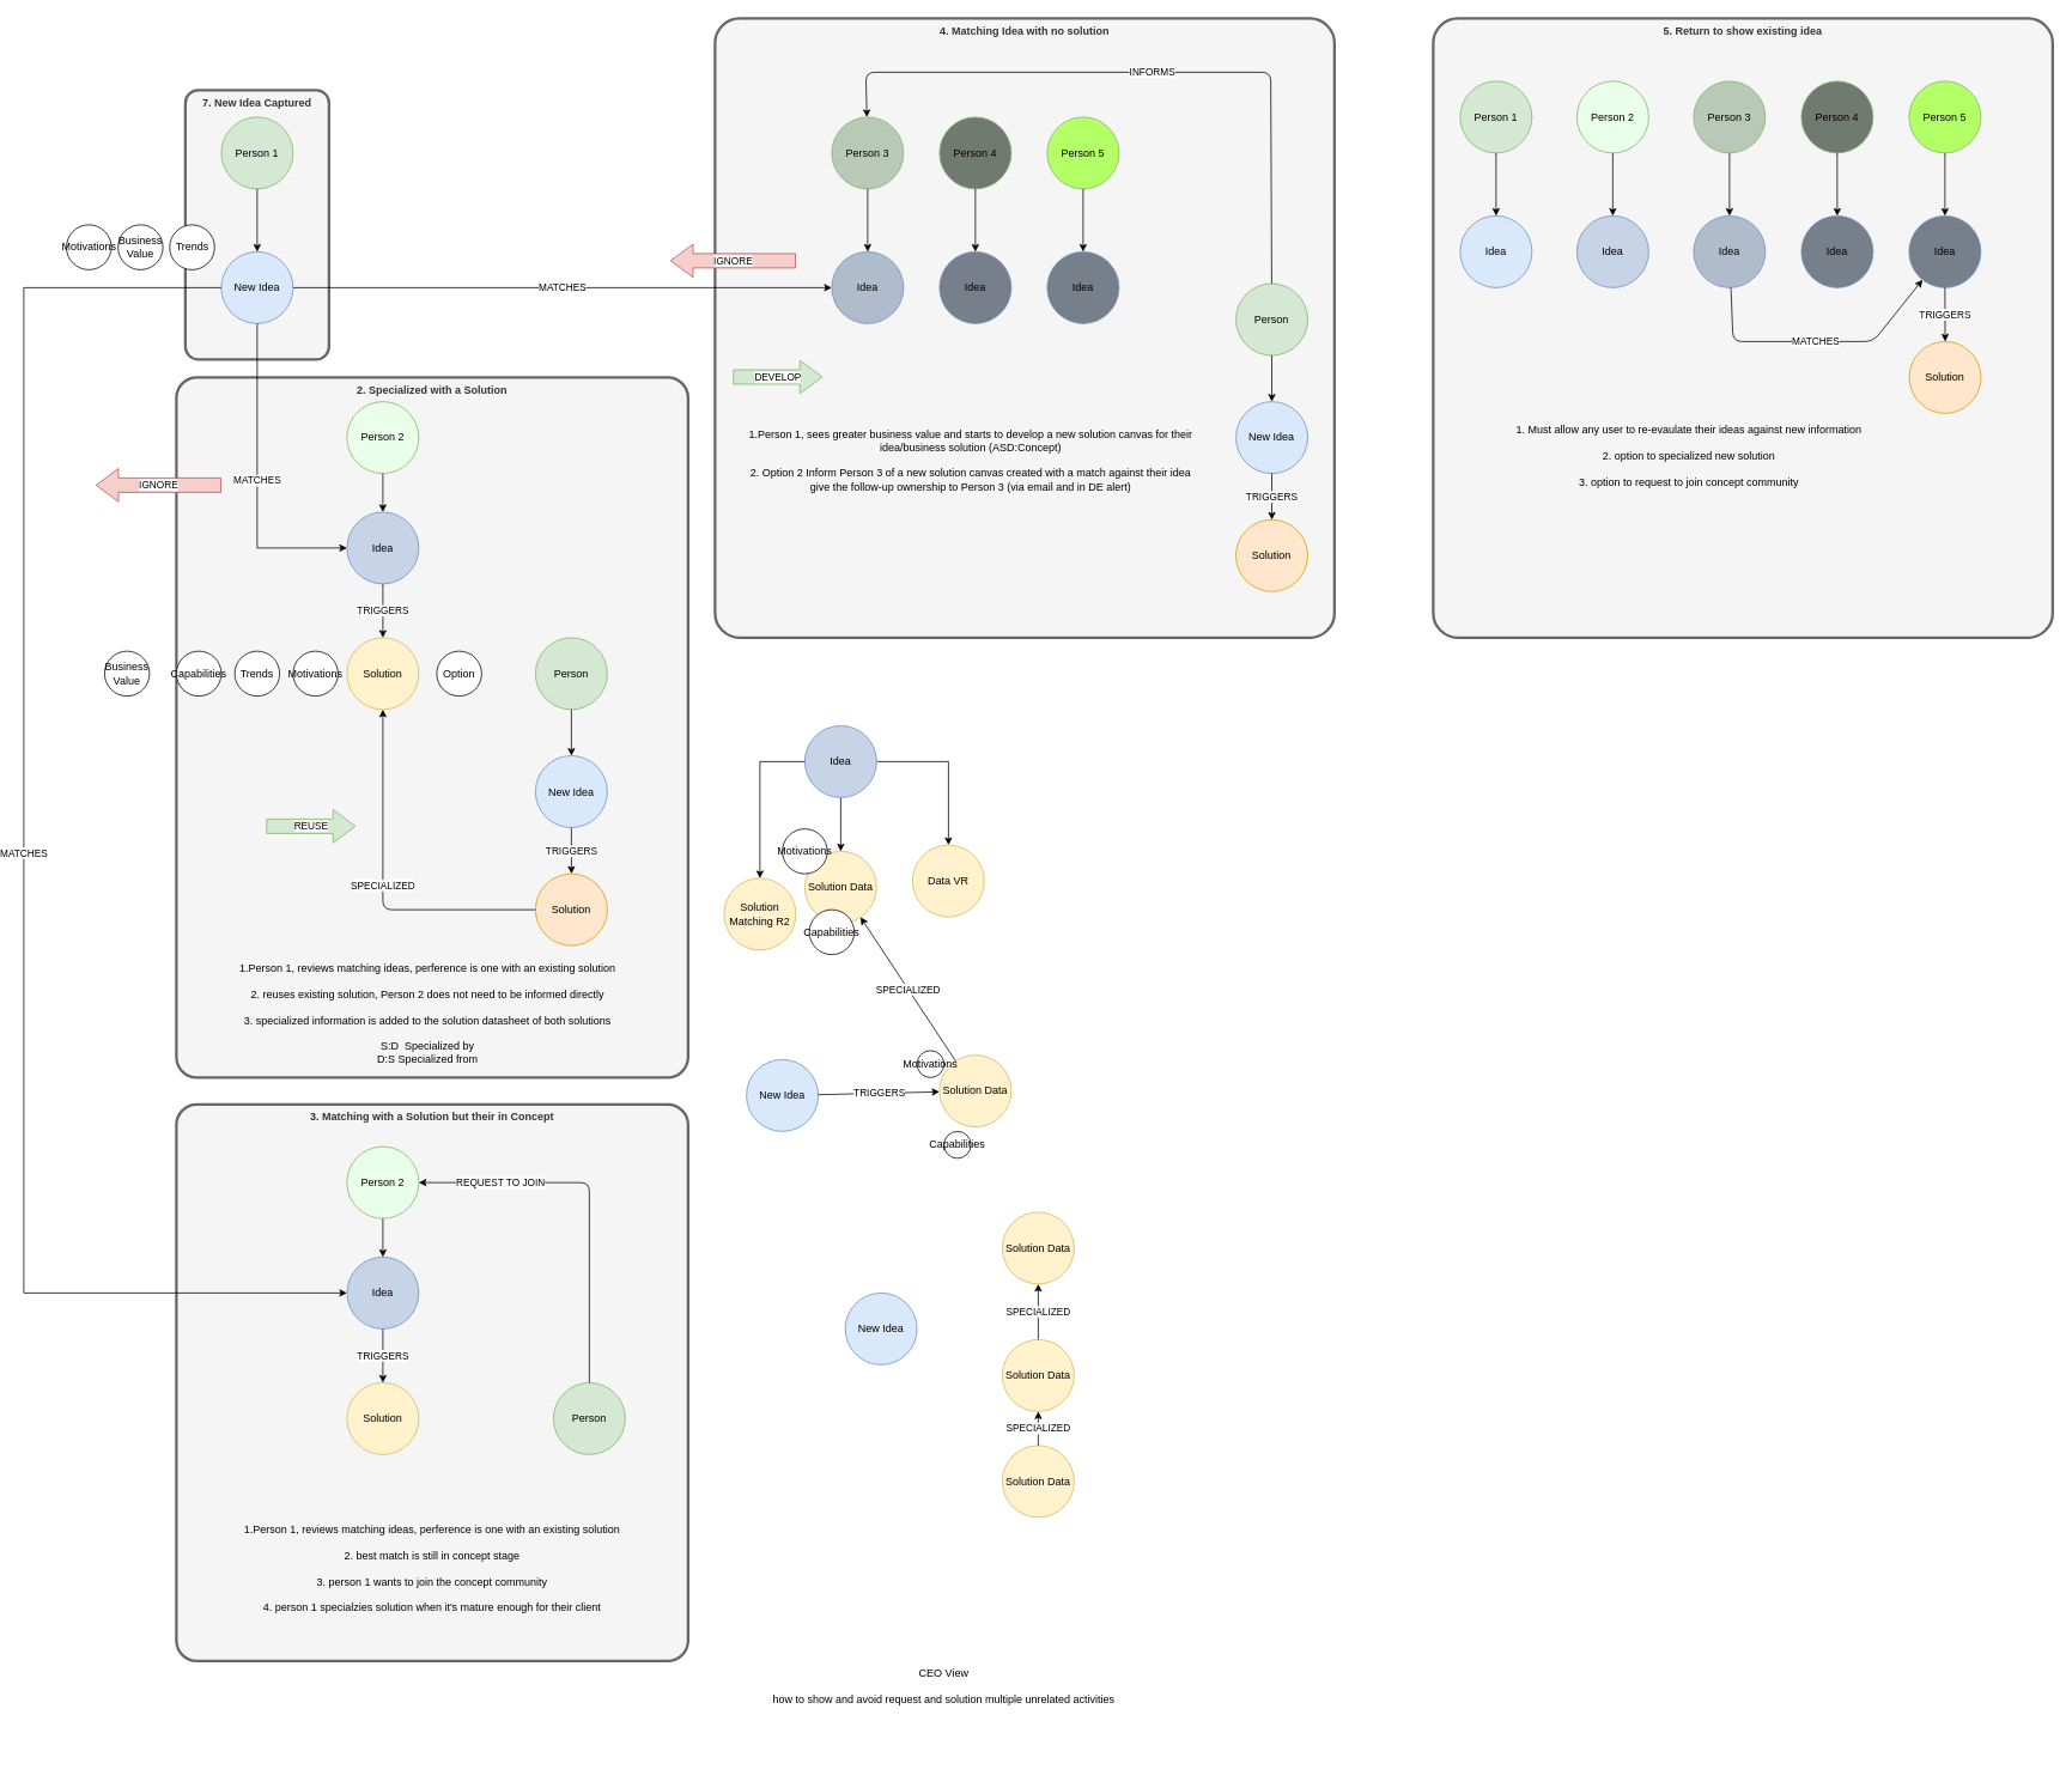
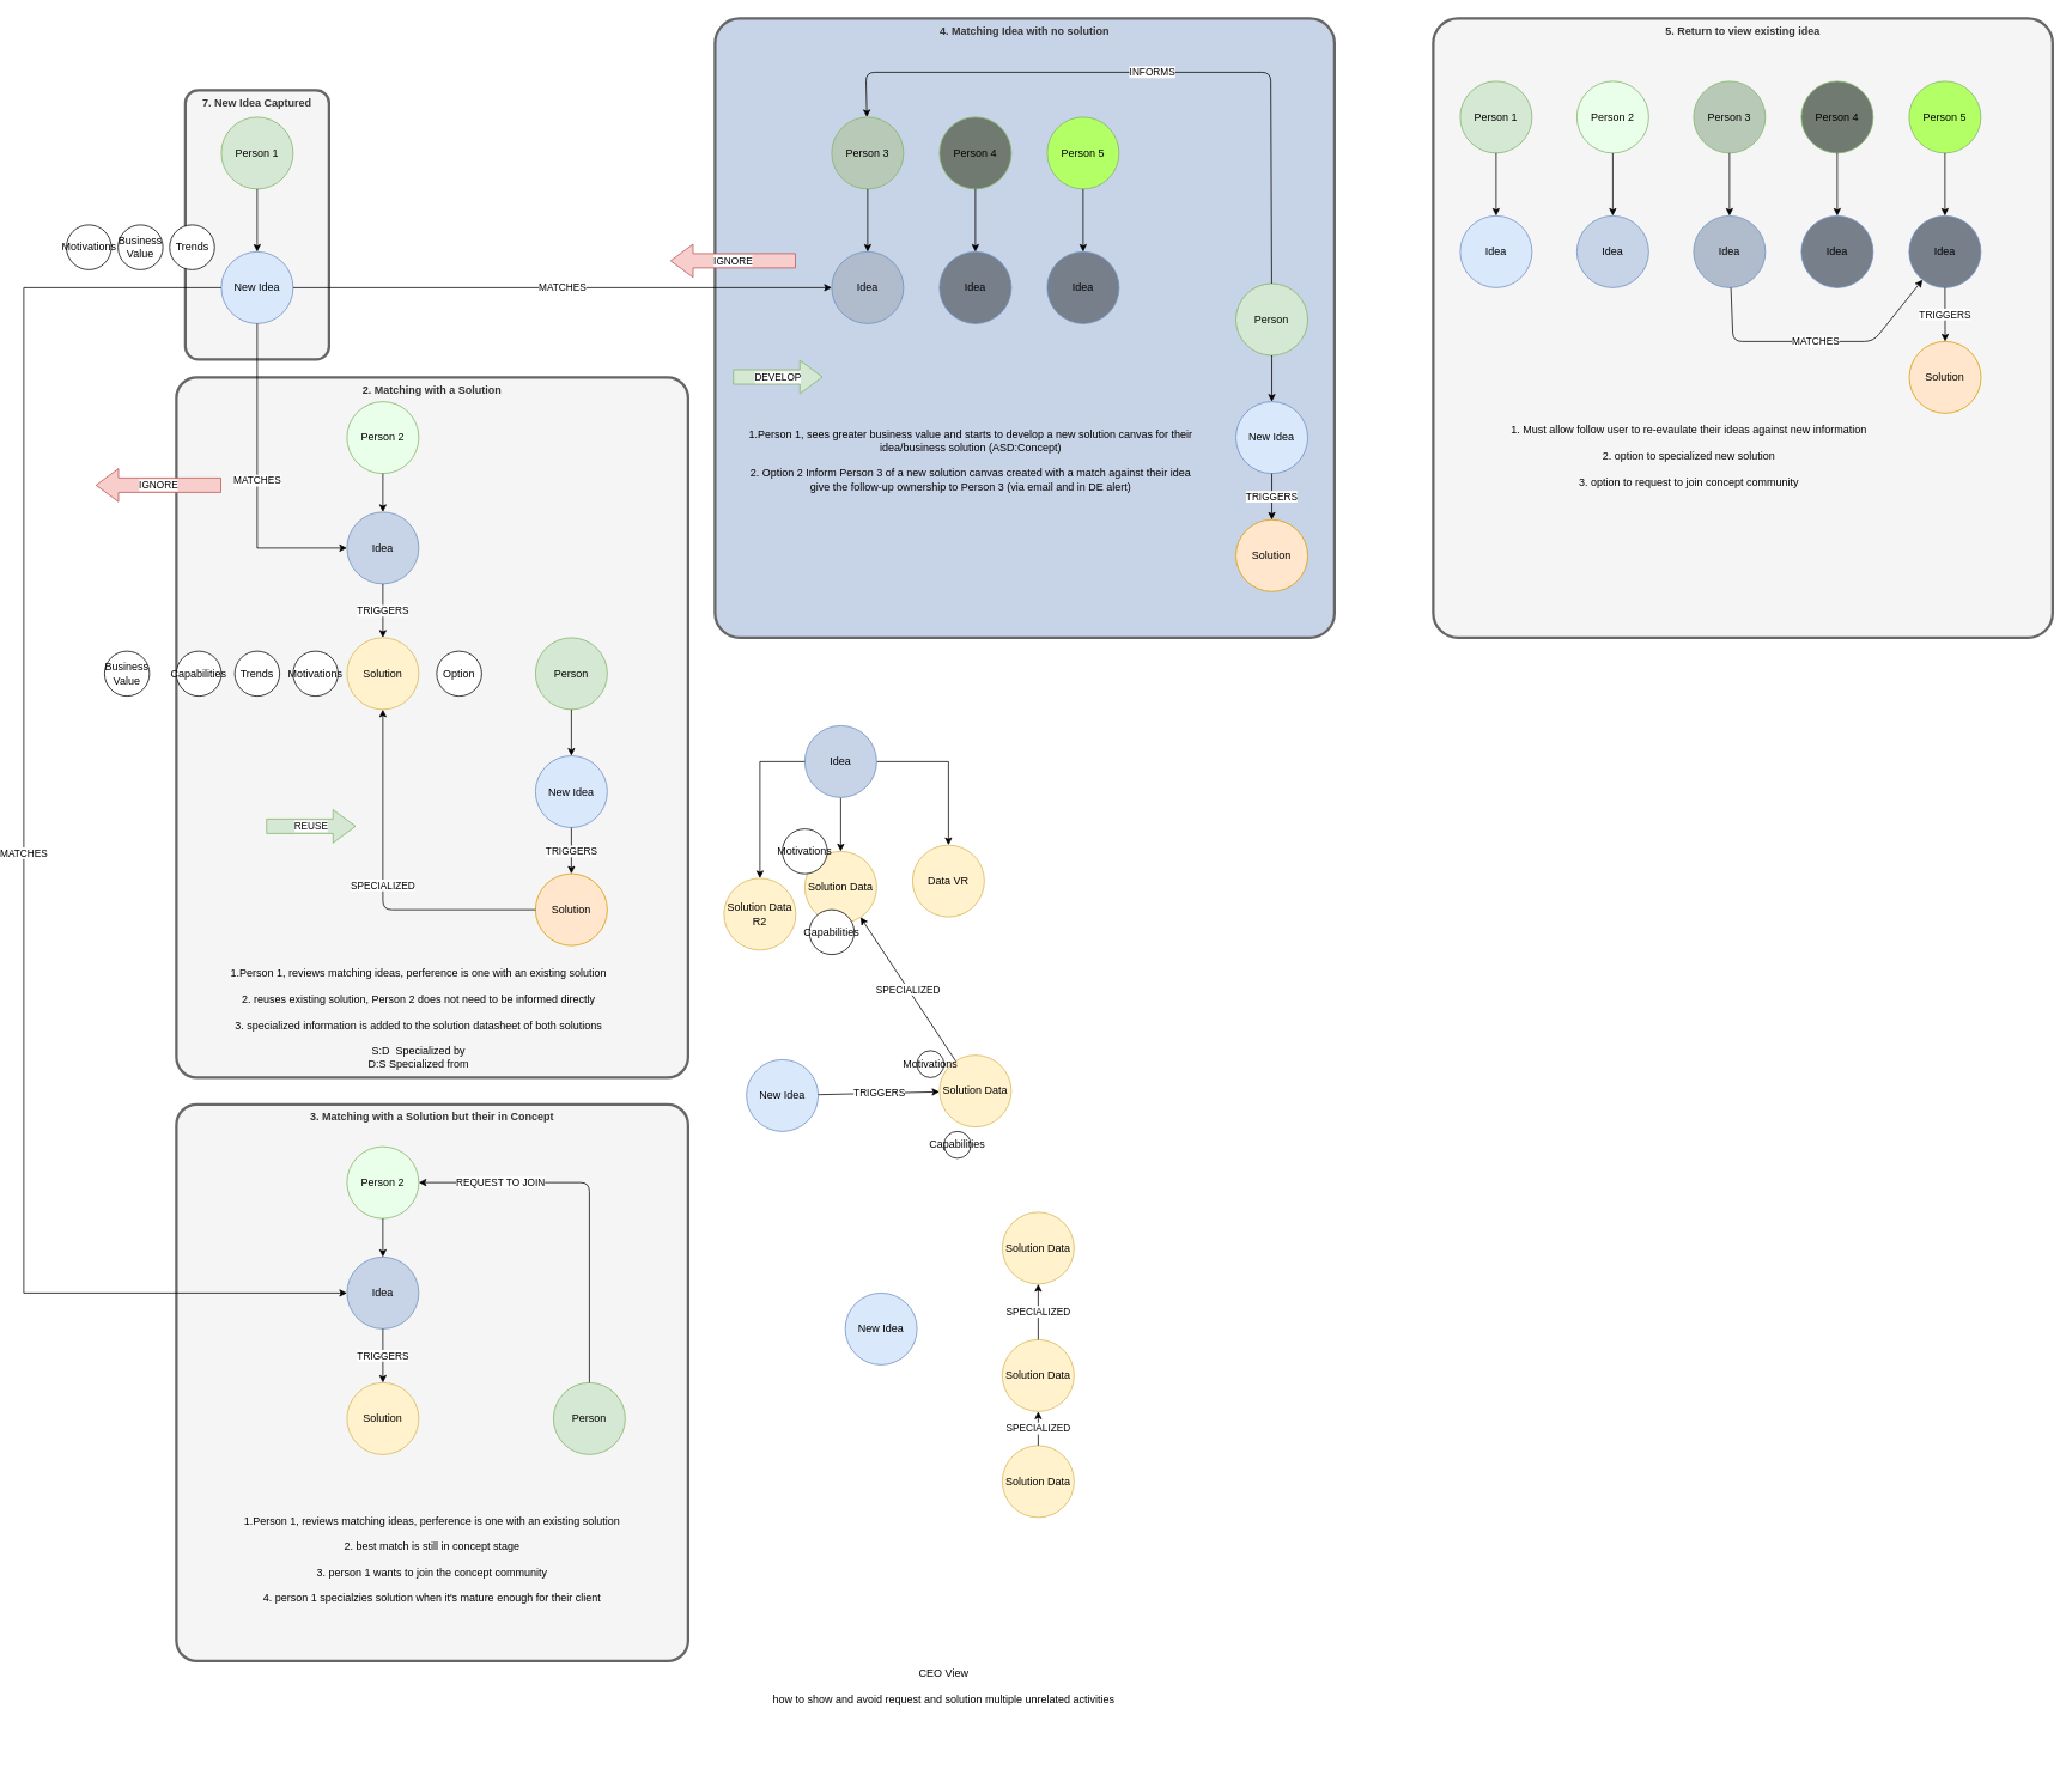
- <mxCell id="41" value="5. Return to show existing idea" style="rounded=1;whiteSpace=wrap;html=1;strokeWidth=3;align=center;labelPosition=center;verticalLabelPosition=middle;verticalAlign=top;arcSize=4;fillColor=#f5f5f5;strokeColor=#666666;fontColor=#333333;fontStyle=1" parent="1" vertex="1"><mxGeometry x="1590" y="20" width="690" height="690" as="geometry" /></mxCell>
+ <mxCell id="41" value="5. Return to view existing idea" style="rounded=1;whiteSpace=wrap;html=1;strokeWidth=3;align=center;labelPosition=center;verticalLabelPosition=middle;verticalAlign=top;arcSize=4;fillColor=#f5f5f5;strokeColor=#666666;fontColor=#333333;fontStyle=1" parent="1" vertex="1"><mxGeometry x="1590" y="20" width="690" height="690" as="geometry" /></mxCell>
- <mxCell id="2" value="4. Matching Idea with no solution" style="rounded=1;whiteSpace=wrap;html=1;strokeWidth=3;align=center;labelPosition=center;verticalLabelPosition=middle;verticalAlign=top;arcSize=4;fillColor=#f5f5f5;strokeColor=#666666;fontColor=#333333;fontStyle=1" parent="1" vertex="1"><mxGeometry x="790" y="20" width="690" height="690" as="geometry" /></mxCell>
+ <mxCell id="2" value="4. Matching Idea with no solution" style="rounded=1;whiteSpace=wrap;html=1;strokeWidth=3;align=center;labelPosition=center;verticalLabelPosition=middle;verticalAlign=top;arcSize=4;fillColor=#c7d3e6;strokeColor=#666666;fontColor=#333333;fontStyle=1;" parent="1" vertex="1"><mxGeometry x="790" y="20" width="690" height="690" as="geometry" /></mxCell>
- <mxCell id="3" value="2. Specialized with a Solution" style="rounded=1;whiteSpace=wrap;html=1;strokeWidth=3;align=center;labelPosition=center;verticalLabelPosition=middle;verticalAlign=top;arcSize=4;fillColor=#f5f5f5;strokeColor=#666666;fontColor=#333333;fontStyle=1" parent="1" vertex="1"><mxGeometry x="190" y="420" width="570" height="780" as="geometry" /></mxCell>
+ <mxCell id="3" value="2. Matching with a Solution" style="rounded=1;whiteSpace=wrap;html=1;strokeWidth=3;align=center;labelPosition=center;verticalLabelPosition=middle;verticalAlign=top;arcSize=4;fillColor=#f5f5f5;strokeColor=#666666;fontColor=#333333;fontStyle=1" parent="1" vertex="1"><mxGeometry x="190" y="420" width="570" height="780" as="geometry" /></mxCell>
- <mxCell id="67" value="1. Must allow any user to re-evaulate their ideas against new information&lt;br&gt;&lt;br&gt;2. option to specialized new solution&lt;br&gt;&lt;br&gt;3. option to request to join concept community" style="text;html=1;strokeColor=none;fillColor=none;align=center;verticalAlign=top;whiteSpace=wrap;rounded=0;labelPosition=center;verticalLabelPosition=middle;" parent="1" vertex="1"><mxGeometry x="1620" y="464.5" width="510" height="120" as="geometry" /></mxCell>
+ <mxCell id="67" value="1. Must allow follow user to re-evaulate their ideas against new information&lt;br&gt;&lt;br&gt;2. option to specialized new solution&lt;br&gt;&lt;br&gt;3. option to request to join concept community" style="text;html=1;strokeColor=none;fillColor=none;align=center;verticalAlign=top;whiteSpace=wrap;rounded=0;labelPosition=center;verticalLabelPosition=middle;" parent="1" vertex="1"><mxGeometry x="1620" y="464.5" width="510" height="120" as="geometry" /></mxCell>
- <mxCell id="85" value="Solution Matching R2" style="ellipse;whiteSpace=wrap;html=1;aspect=fixed;fillColor=#fff2cc;strokeColor=#d6b656;" parent="1" vertex="1"><mxGeometry x="800" y="978" width="80" height="80" as="geometry" /></mxCell>
+ <mxCell id="85" value="Solution Data R2" style="ellipse;whiteSpace=wrap;html=1;aspect=fixed;fillColor=#fff2cc;strokeColor=#d6b656;" parent="1" vertex="1"><mxGeometry x="800" y="978" width="80" height="80" as="geometry" /></mxCell>
- <mxCell id="34" value="1.Person 1, reviews matching ideas, perference is one with an existing solution&lt;br&gt;&lt;br&gt;2. reuses existing solution, Person 2 does not need to be informed directly&lt;br&gt;&lt;br&gt;3. specialized information is added to the solution datasheet of both solutions&lt;br&gt;&lt;br&gt;S:D&amp;nbsp; Specialized by&lt;br&gt;D:S Specialized from" style="text;html=1;strokeColor=none;fillColor=none;align=center;verticalAlign=top;whiteSpace=wrap;rounded=0;labelPosition=center;verticalLabelPosition=middle;" parent="1" vertex="1"><mxGeometry x="215" y="1065" width="510" height="120" as="geometry" /></mxCell>
+ <mxCell id="34" value="1.Person 1, reviews matching ideas, perference is one with an existing solution&lt;br&gt;&lt;br&gt;2. reuses existing solution, Person 2 does not need to be informed directly&lt;br&gt;&lt;br&gt;3. specialized information is added to the solution datasheet of both solutions&lt;br&gt;&lt;br&gt;S:D&amp;nbsp; Specialized by&lt;br&gt;D:S Specialized from" style="text;html=1;strokeColor=none;fillColor=none;align=center;verticalAlign=top;whiteSpace=wrap;rounded=0;labelPosition=center;verticalLabelPosition=middle;" parent="1" vertex="1"><mxGeometry x="205" y="1070" width="510" height="120" as="geometry" /></mxCell>
- <mxCell id="58" value="1.Person 1, reviews matching ideas, perference is one with an existing solution&lt;br&gt;&lt;br&gt;2. best match is still in concept stage&lt;br&gt;&lt;br&gt;3. person 1 wants to join the concept community&lt;br&gt;&lt;br&gt;4. person 1 specialzies solution when it's mature enough for their client" style="text;html=1;strokeColor=none;fillColor=none;align=center;verticalAlign=top;whiteSpace=wrap;rounded=0;labelPosition=center;verticalLabelPosition=middle;" parent="1" vertex="1"><mxGeometry x="220" y="1690" width="510" height="120" as="geometry" /></mxCell>
+ <mxCell id="58" value="1.Person 1, reviews matching ideas, perference is one with an existing solution&lt;br&gt;&lt;br&gt;2. best match is still in concept stage&lt;br&gt;&lt;br&gt;3. person 1 wants to join the concept community&lt;br&gt;&lt;br&gt;4. person 1 specialzies solution when it's mature enough for their client" style="text;html=1;strokeColor=none;fillColor=none;align=center;verticalAlign=top;whiteSpace=wrap;rounded=0;labelPosition=center;verticalLabelPosition=middle;" parent="1" vertex="1"><mxGeometry x="220" y="1680" width="510" height="120" as="geometry" /></mxCell>
